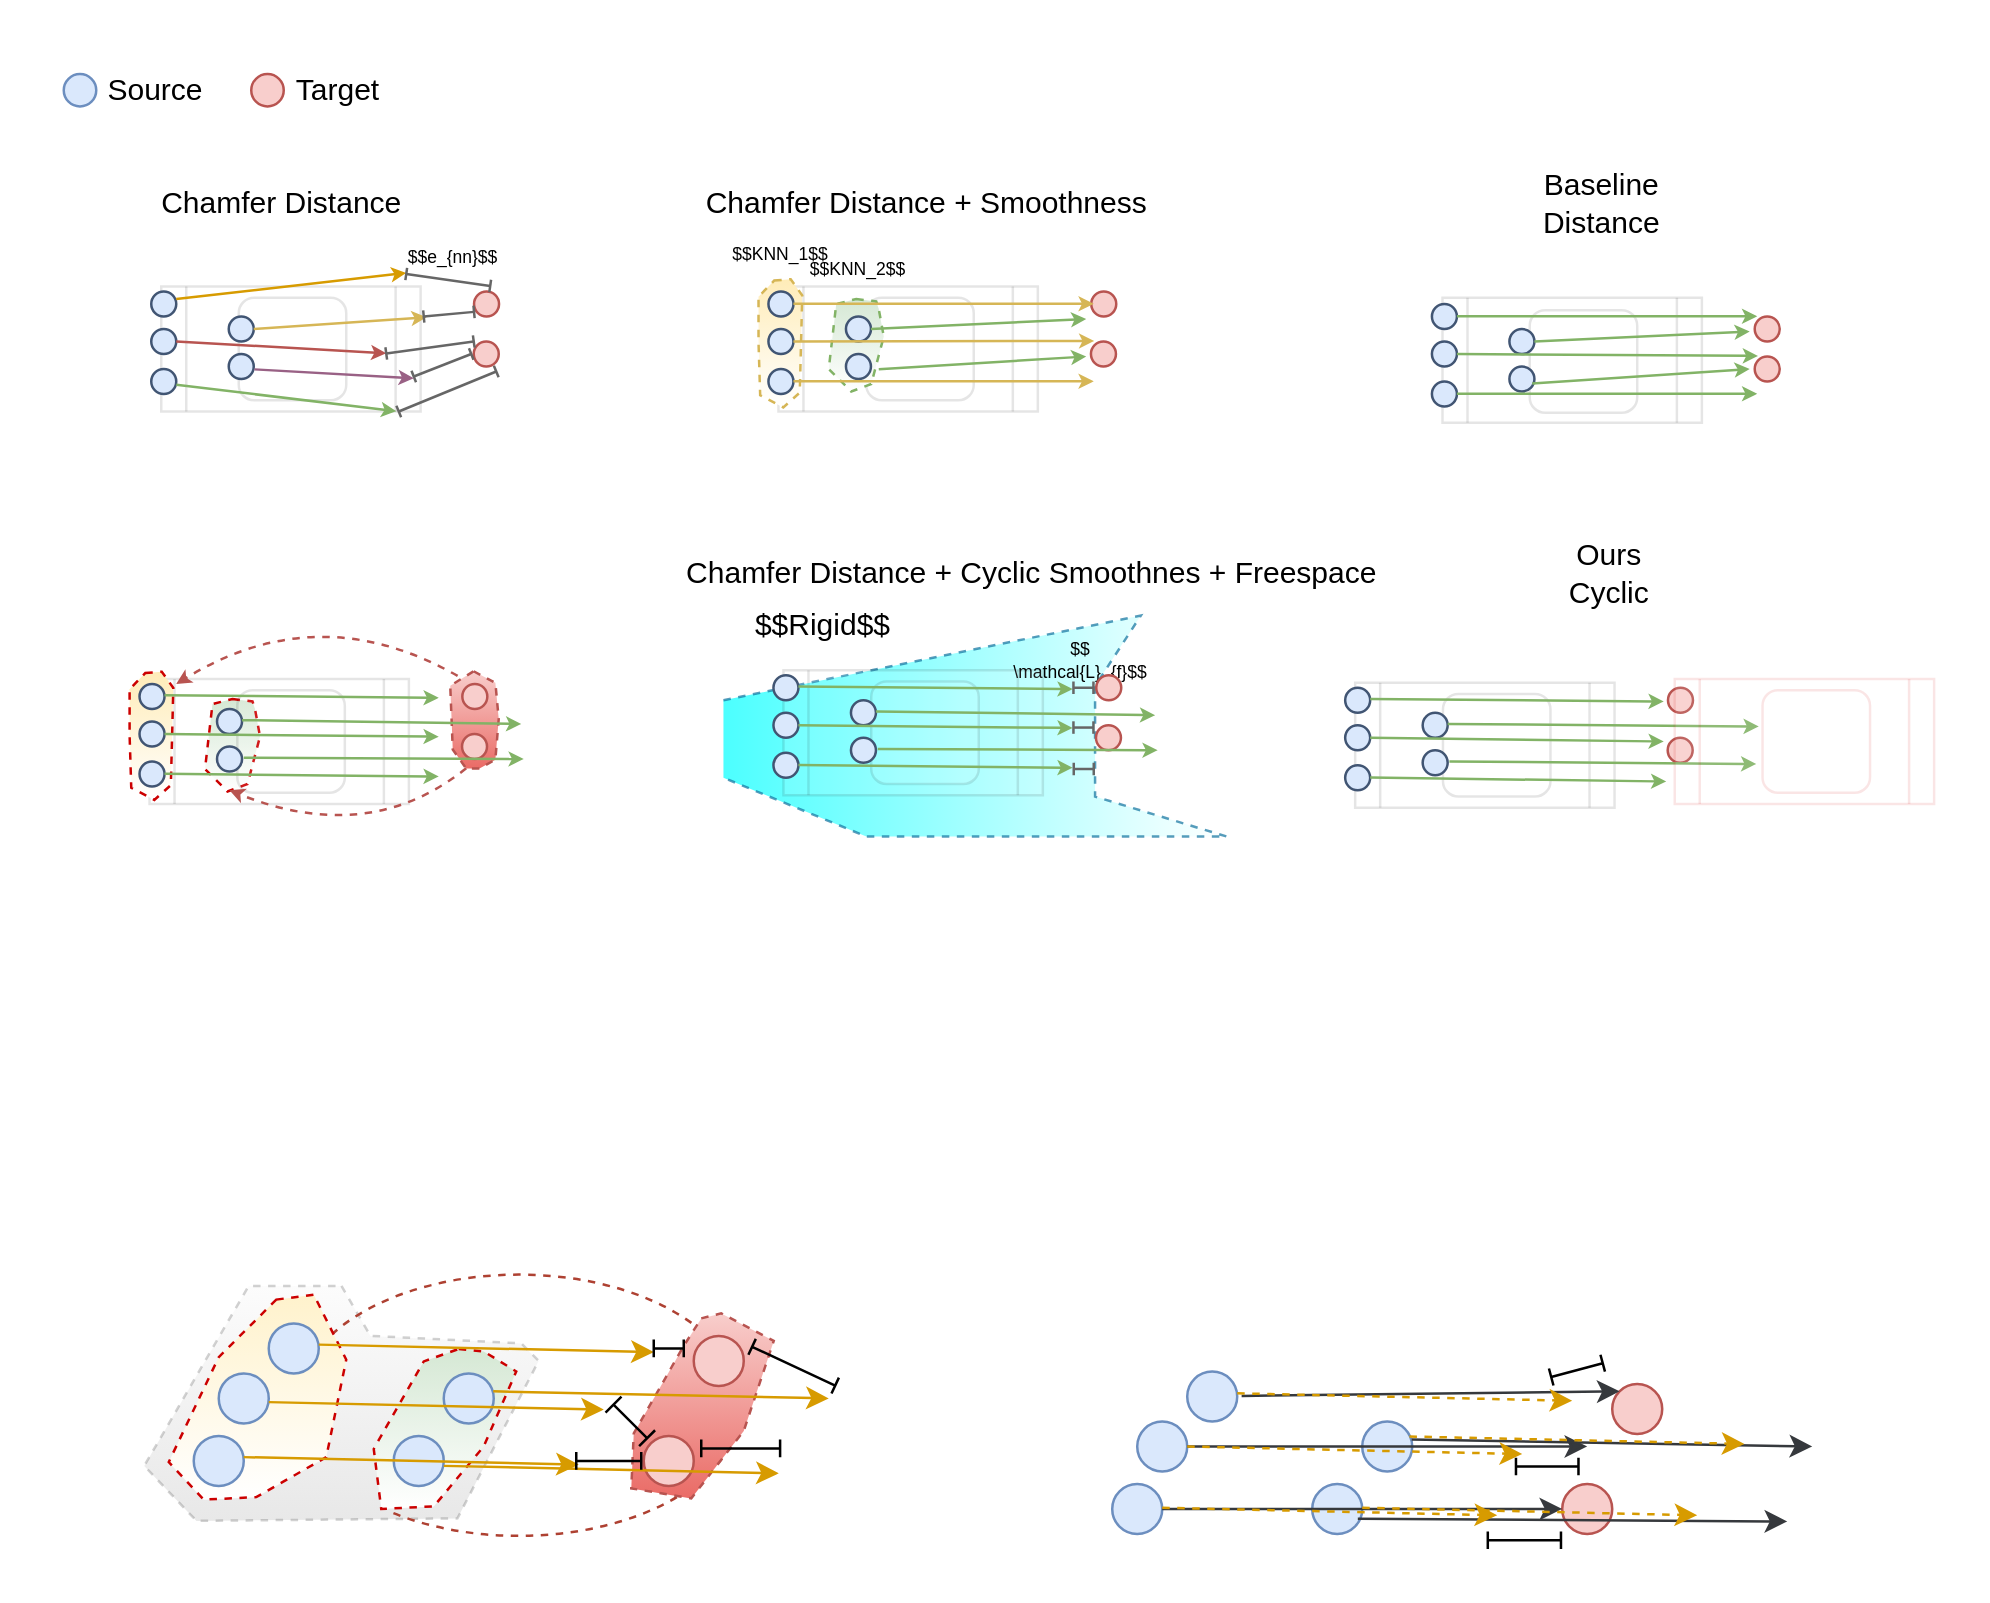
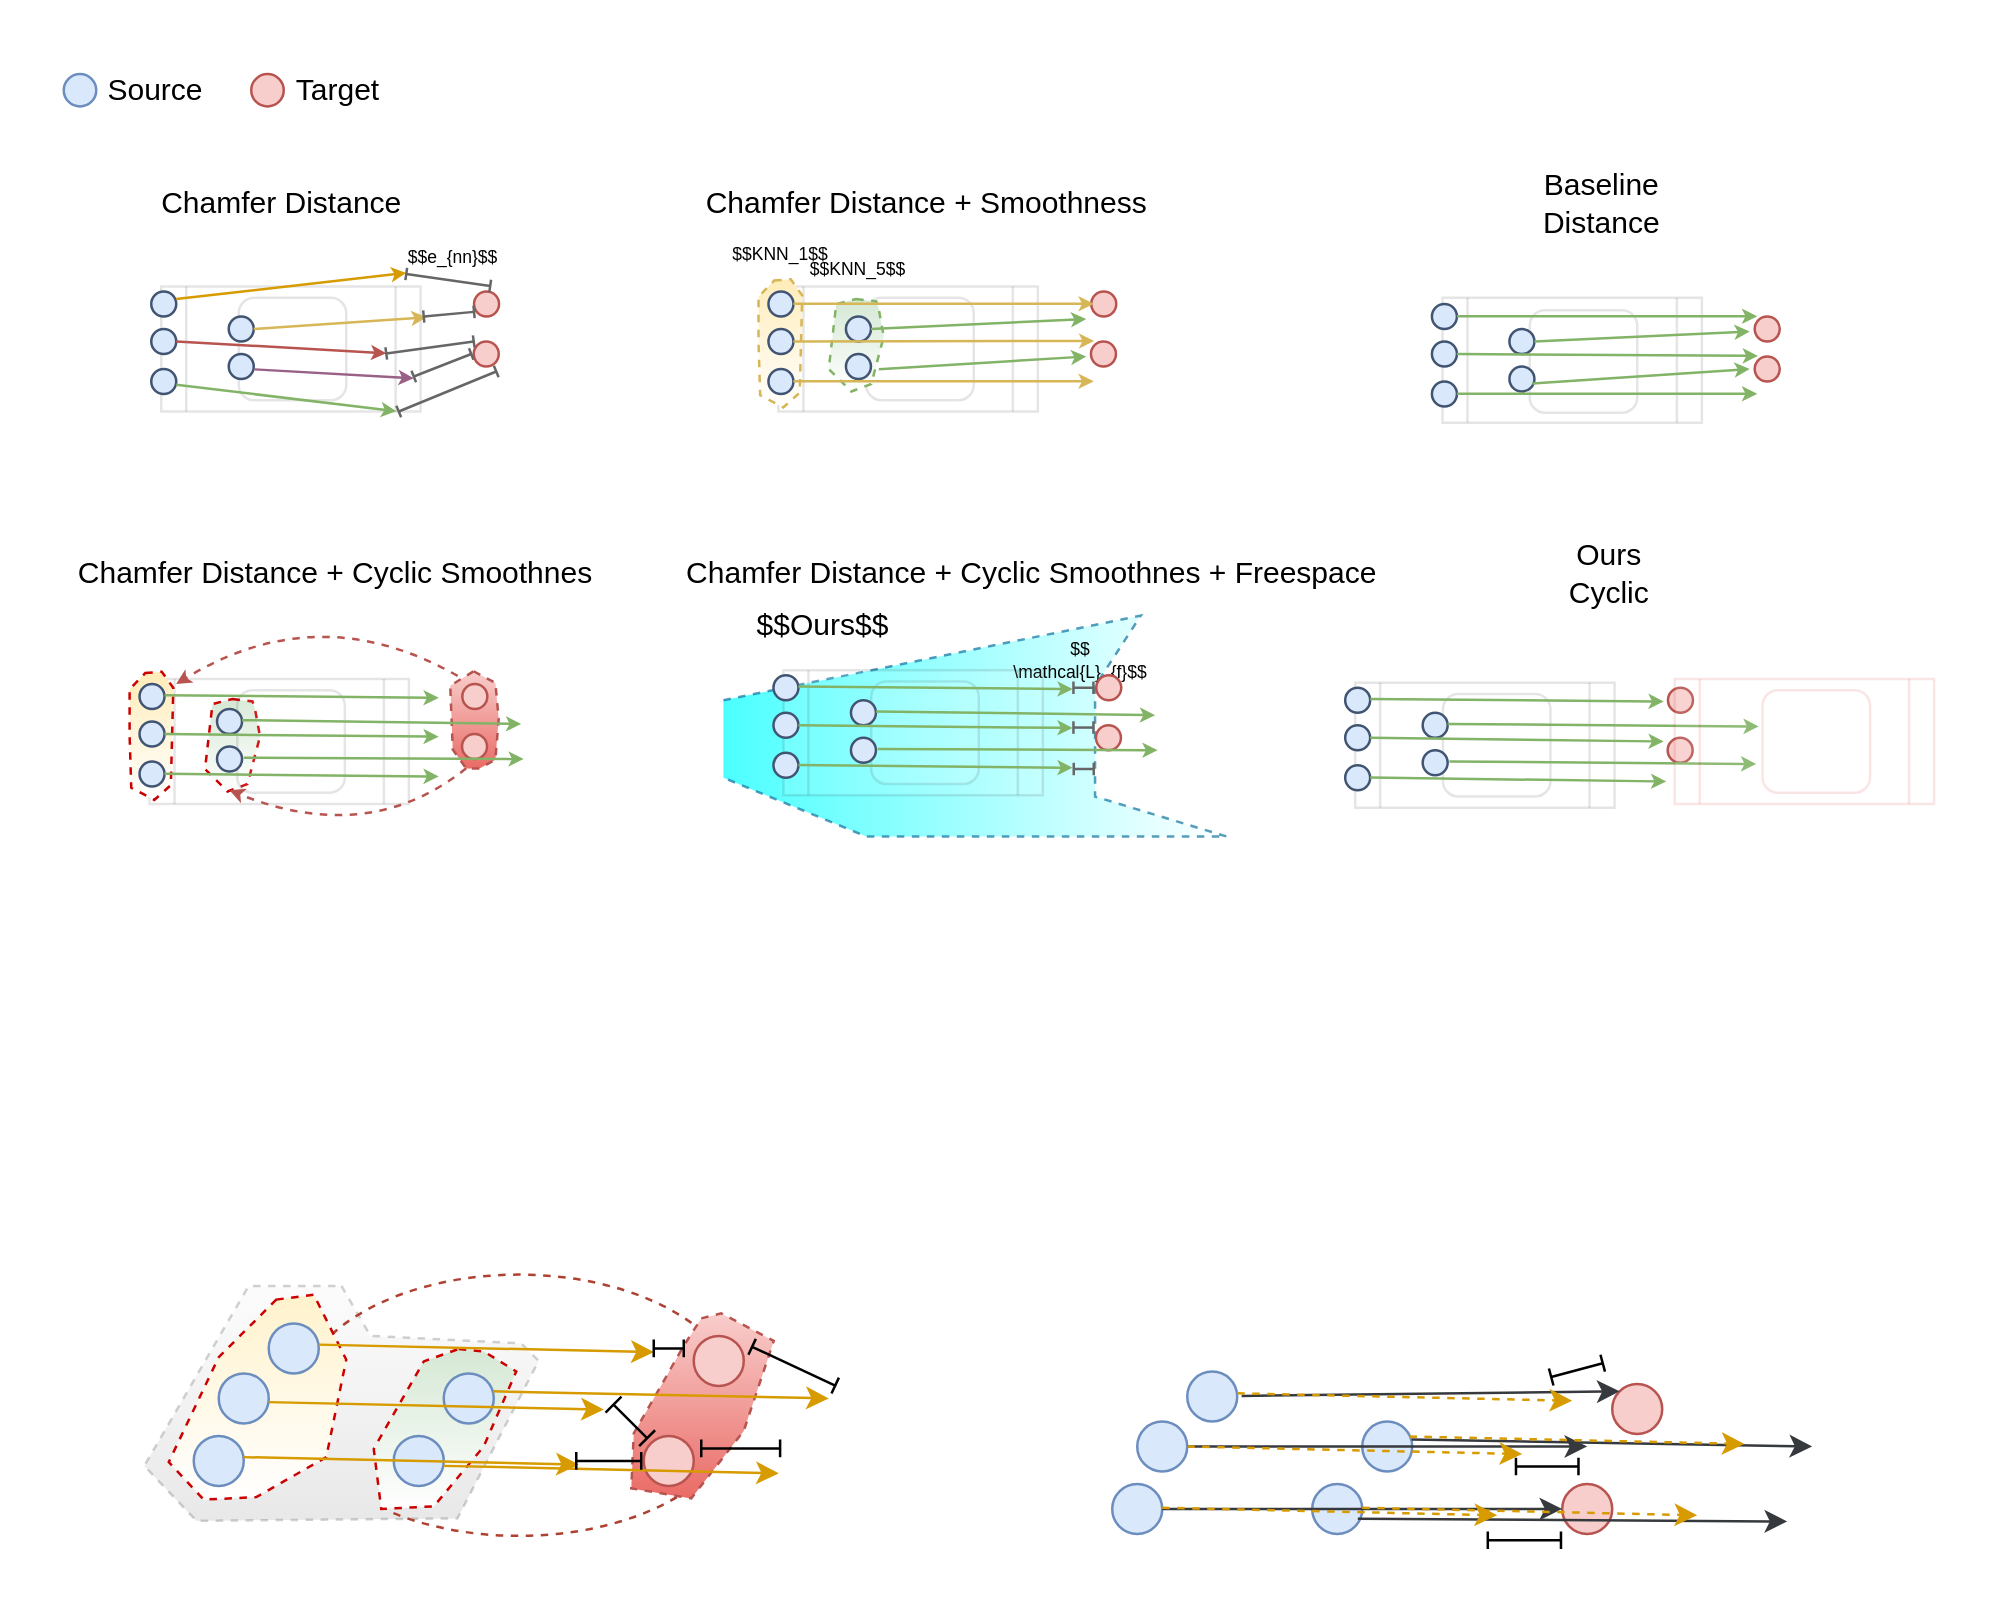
- <mxCell id="111" value="$$KNN_2$$" style="text;html=1;strokeColor=none;fillColor=none;align=center;verticalAlign=middle;whiteSpace=wrap;rounded=0;fontSize=7;" vertex="1" parent="1"><mxGeometry x="319.88" y="96" width="46" height="24" as="geometry" /></mxCell>
+ <mxCell id="111" value="$$KNN_5$$" style="text;html=1;strokeColor=none;fillColor=none;align=center;verticalAlign=middle;whiteSpace=wrap;rounded=0;fontSize=7;" vertex="1" parent="1"><mxGeometry x="319.88" y="96" width="46" height="24" as="geometry" /></mxCell>
+ <mxCell id="38" value="Chamfer Distance + Cyclic Smoothnes" style="text;html=1;strokeColor=none;fillColor=none;align=center;verticalAlign=middle;whiteSpace=wrap;rounded=0;" parent="1" vertex="1"><mxGeometry x="20" y="214" width="227.5" height="30" as="geometry" /></mxCell>
- <mxCell id="39" value="$$Rigid$$" style="text;html=1;strokeColor=none;fillColor=none;align=center;verticalAlign=middle;whiteSpace=wrap;rounded=0;" parent="1" vertex="1"><mxGeometry x="298.63" y="235" width="60" height="30" as="geometry" /></mxCell>
+ <mxCell id="39" value="$$Ours$$" style="text;html=1;strokeColor=none;fillColor=none;align=center;verticalAlign=middle;whiteSpace=wrap;rounded=0;" parent="1" vertex="1"><mxGeometry x="298.63" y="235" width="60" height="30" as="geometry" /></mxCell>
